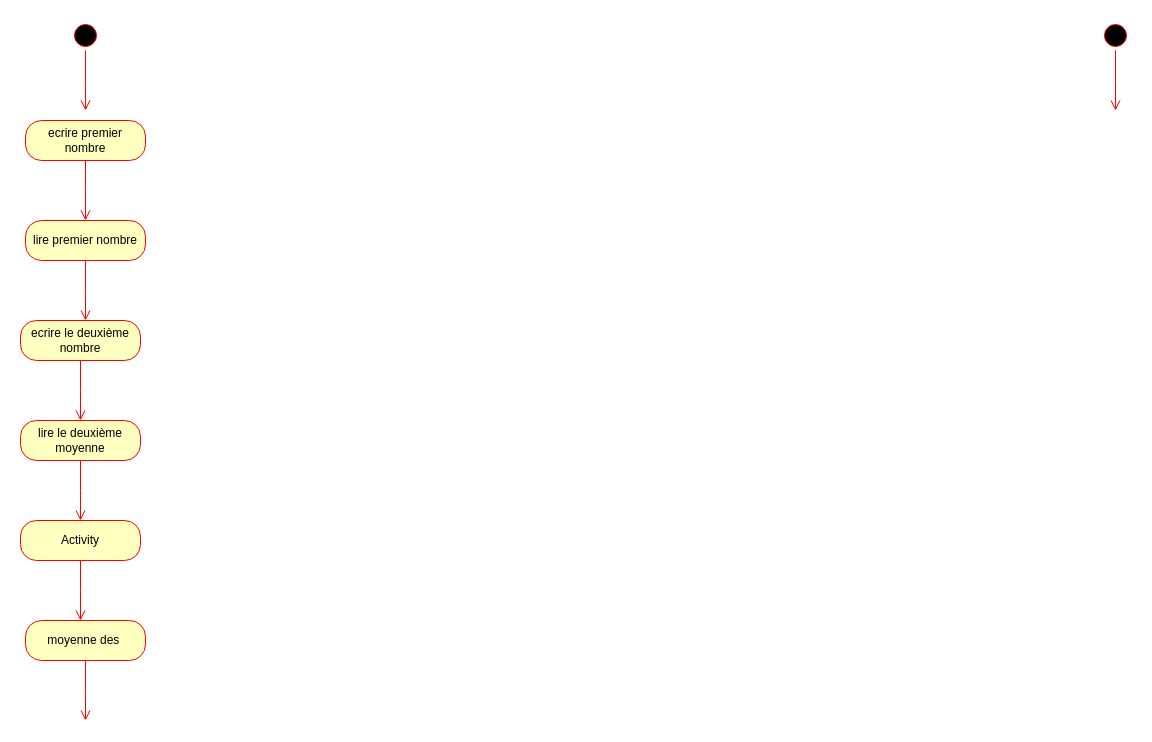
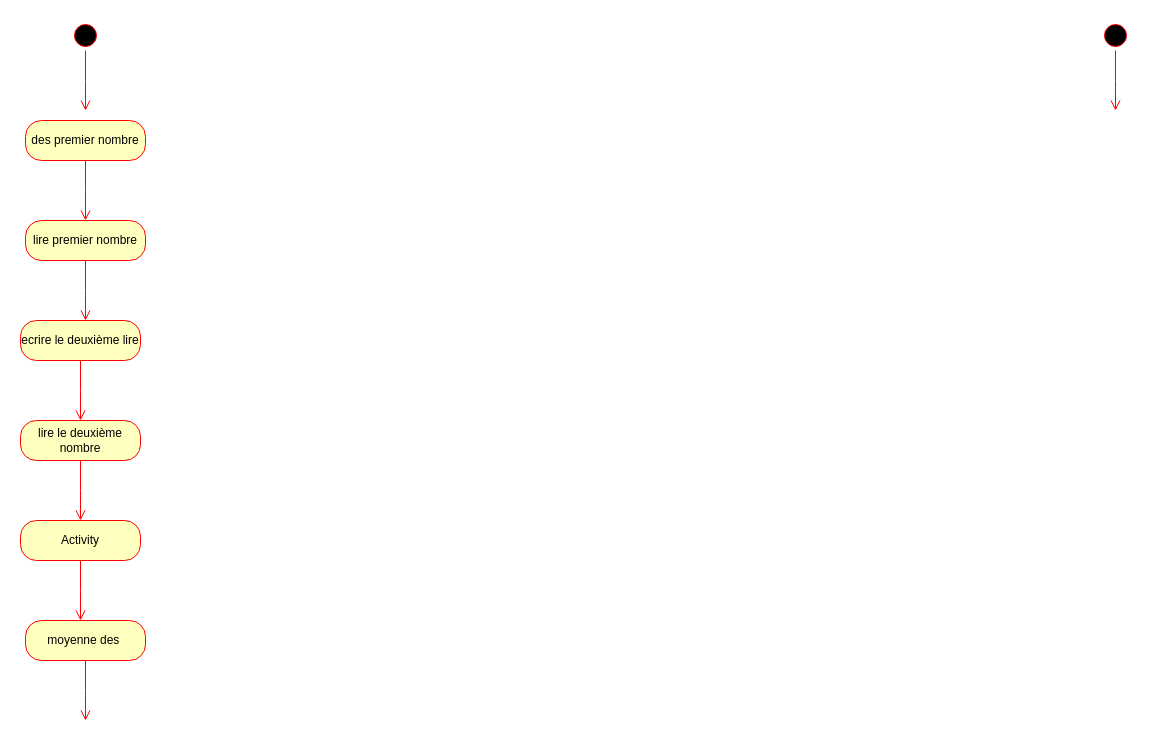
- <mxCell id="6" value="ecrire premier nombre" style="rounded=1;whiteSpace=wrap;html=1;arcSize=40;fontColor=#000000;fillColor=#ffffc0;strokeColor=#ff0000;" vertex="1" parent="1"><mxGeometry x="25" y="120" width="120" height="40" as="geometry" /></mxCell>
+ <mxCell id="6" value="des premier nombre" style="rounded=1;whiteSpace=wrap;html=1;arcSize=40;fontColor=#000000;fillColor=#ffffc0;strokeColor=#ff0000;" vertex="1" parent="1"><mxGeometry x="25" y="120" width="120" height="40" as="geometry" /></mxCell>
- <mxCell id="10" value="ecrire le deuxième nombre" style="rounded=1;whiteSpace=wrap;html=1;arcSize=40;fontColor=#000000;fillColor=#ffffc0;strokeColor=#ff0000;" vertex="1" parent="1"><mxGeometry x="20" y="320" width="120" height="40" as="geometry" /></mxCell>
+ <mxCell id="10" value="ecrire le deuxième lire" style="rounded=1;whiteSpace=wrap;html=1;arcSize=40;fontColor=#000000;fillColor=#ffffc0;strokeColor=#ff0000;" vertex="1" parent="1"><mxGeometry x="20" y="320" width="120" height="40" as="geometry" /></mxCell>
- <mxCell id="12" value="lire le deuxième moyenne" style="rounded=1;whiteSpace=wrap;html=1;arcSize=40;fontColor=#000000;fillColor=#ffffc0;strokeColor=#ff0000;" vertex="1" parent="1"><mxGeometry x="20" y="420" width="120" height="40" as="geometry" /></mxCell>
+ <mxCell id="12" value="lire le deuxième nombre" style="rounded=1;whiteSpace=wrap;html=1;arcSize=40;fontColor=#000000;fillColor=#ffffc0;strokeColor=#ff0000;" vertex="1" parent="1"><mxGeometry x="20" y="420" width="120" height="40" as="geometry" /></mxCell>
